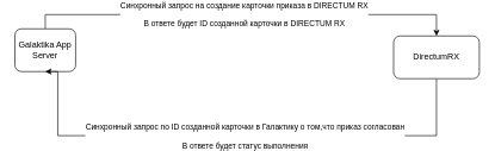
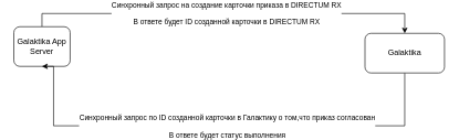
- <mxCell id="7" value="DirectumRX" style="rounded=1;whiteSpace=wrap;html=1;" vertex="1" parent="1"><mxGeometry x="550" y="30" width="120" height="60" as="geometry" /></mxCell>
+ <mxCell id="7" value="Galaktika" style="rounded=1;whiteSpace=wrap;html=1;" vertex="1" parent="1"><mxGeometry x="550" y="30" width="120" height="60" as="geometry" /></mxCell>
